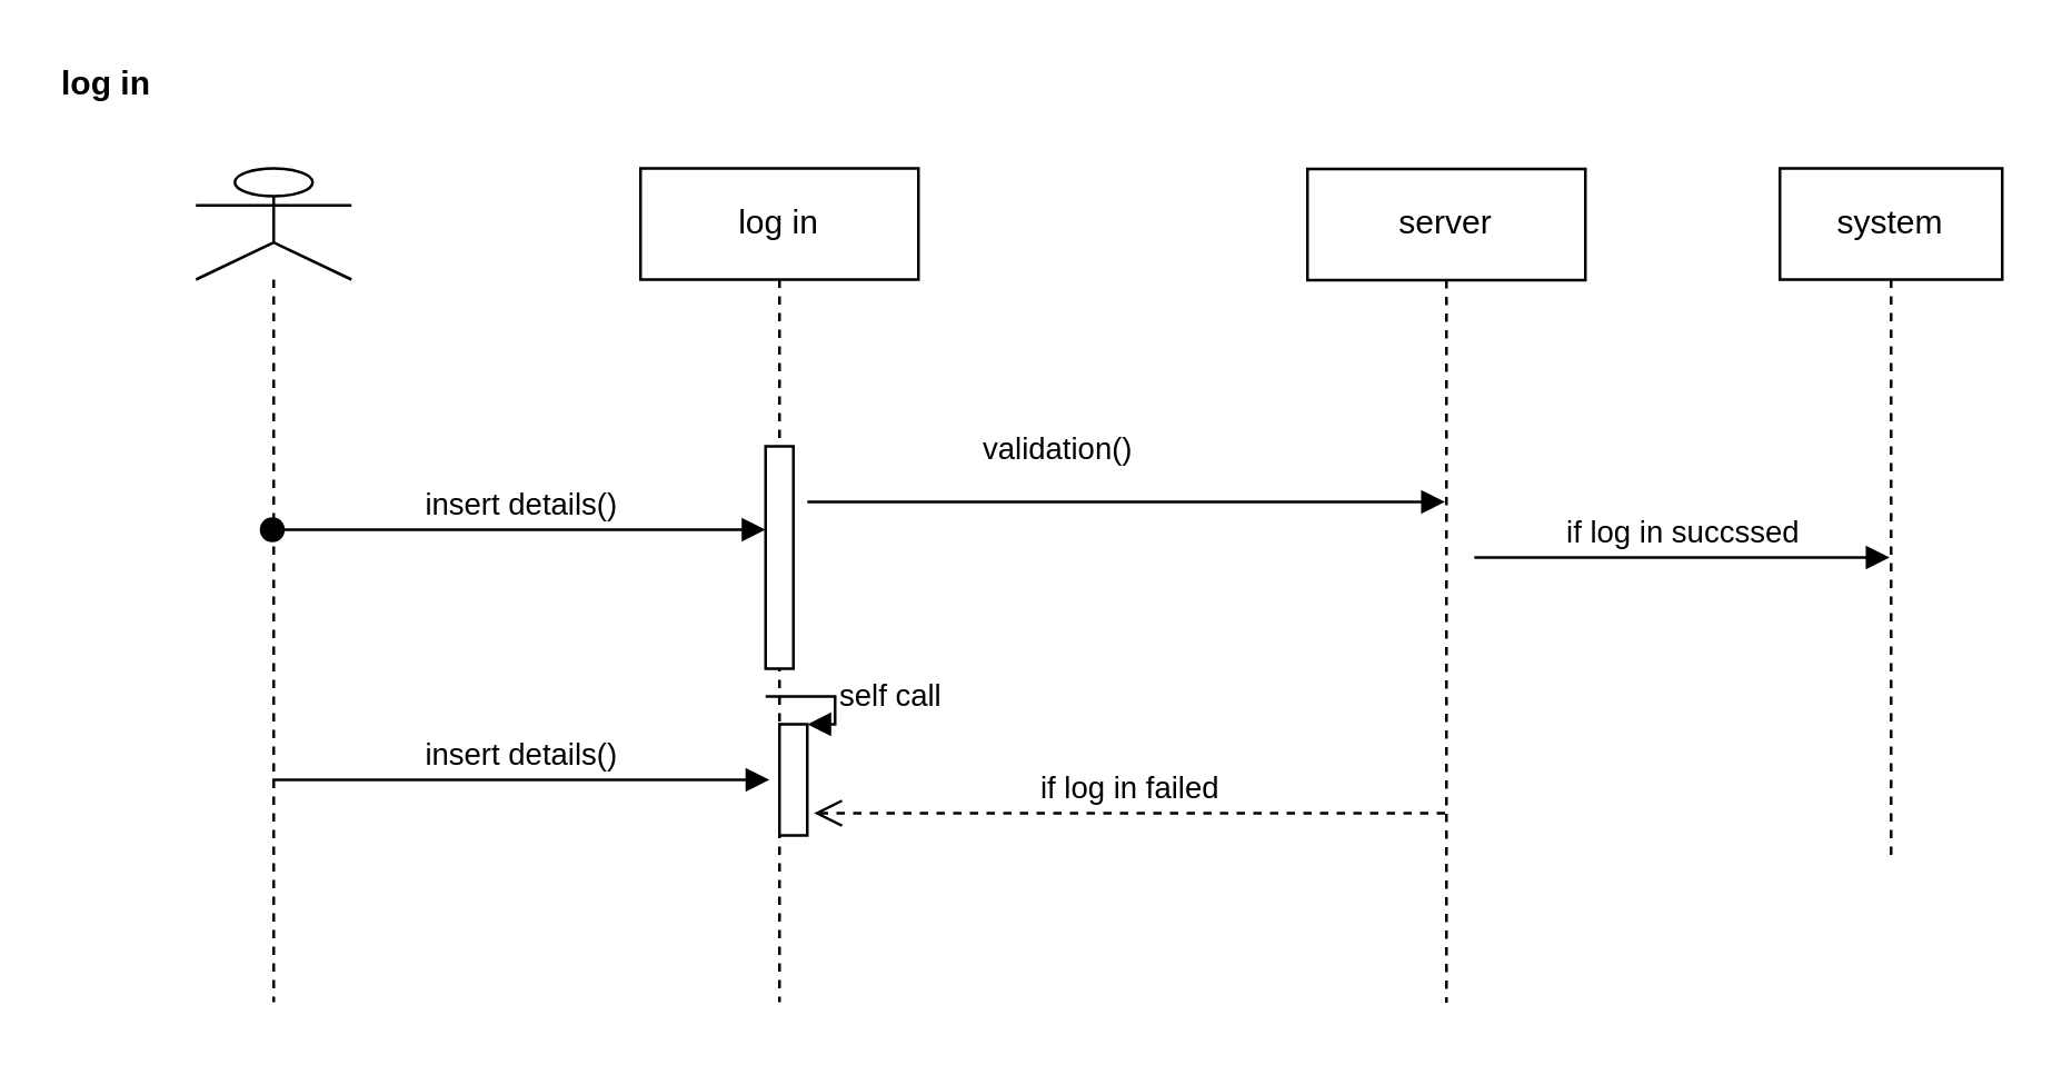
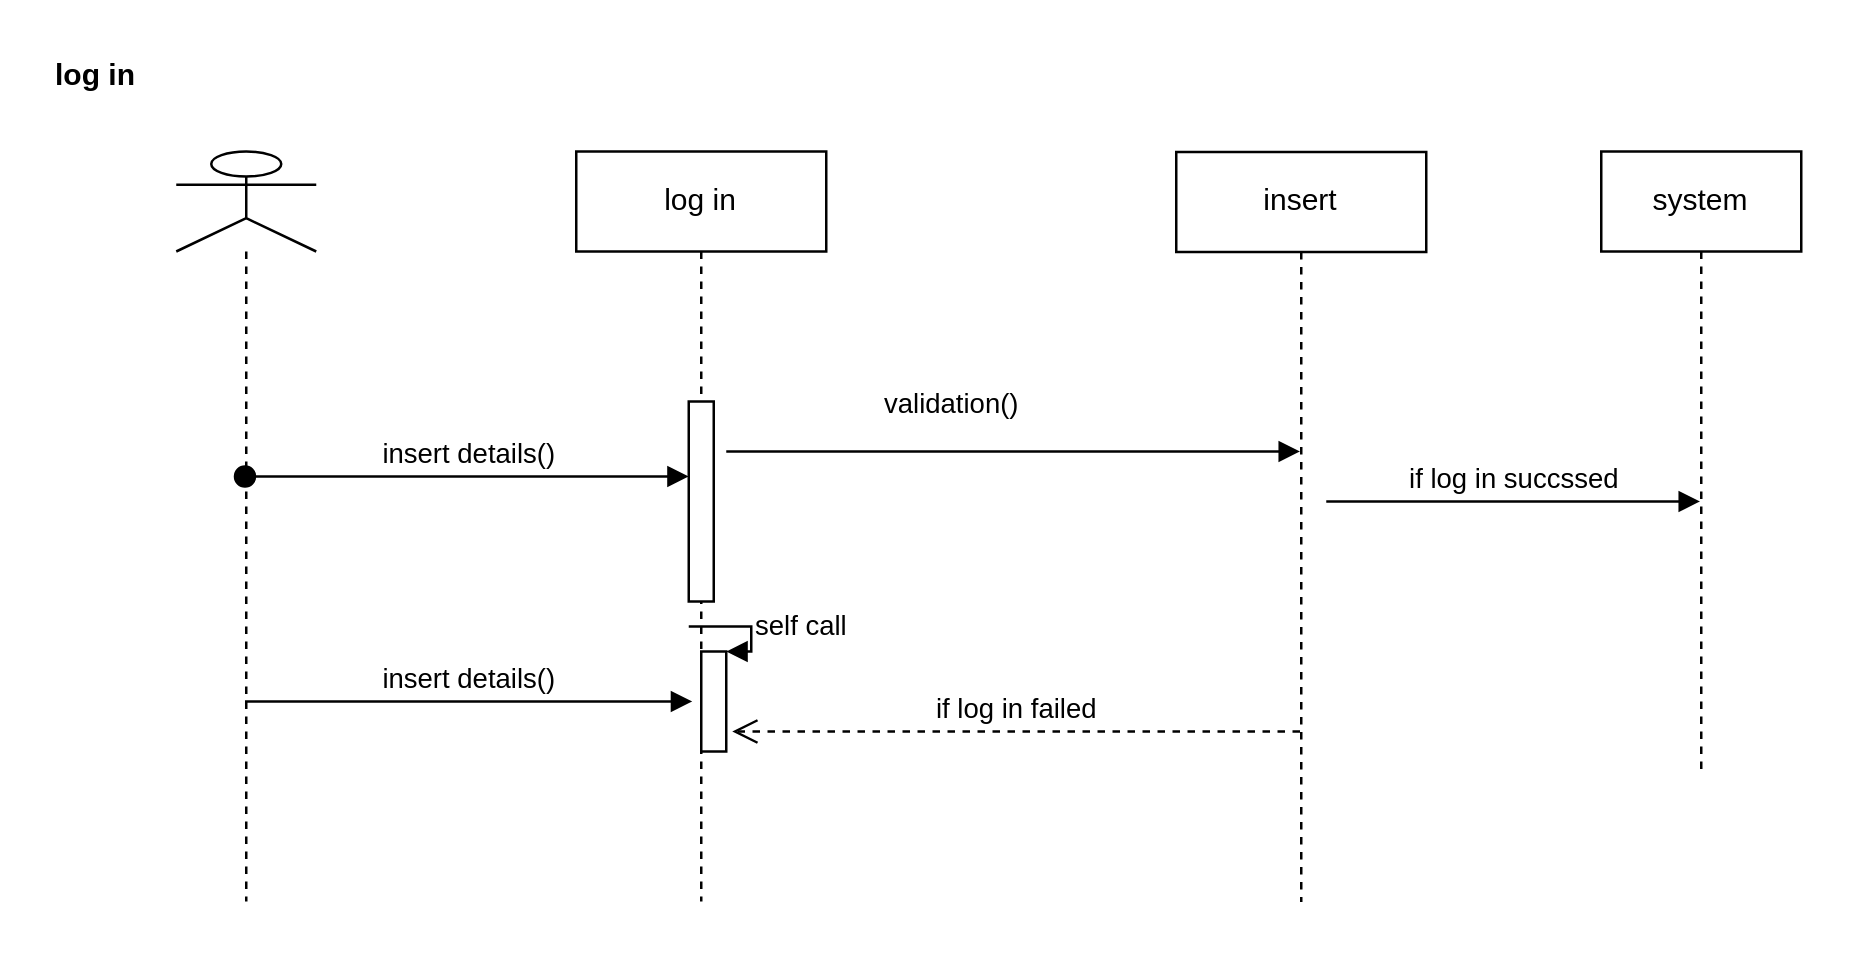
- <mxCell id="9" value="server" style="shape=umlLifeline;perimeter=lifelinePerimeter;whiteSpace=wrap;html=1;container=1;collapsible=0;recursiveResize=0;outlineConnect=0;" vertex="1" parent="1"><mxGeometry x="470" y="60.2" width="100" height="300" as="geometry" /></mxCell>
+ <mxCell id="9" value="insert" style="shape=umlLifeline;perimeter=lifelinePerimeter;whiteSpace=wrap;html=1;container=1;collapsible=0;recursiveResize=0;outlineConnect=0;" vertex="1" parent="1"><mxGeometry x="470" y="60.2" width="100" height="300" as="geometry" /></mxCell>
